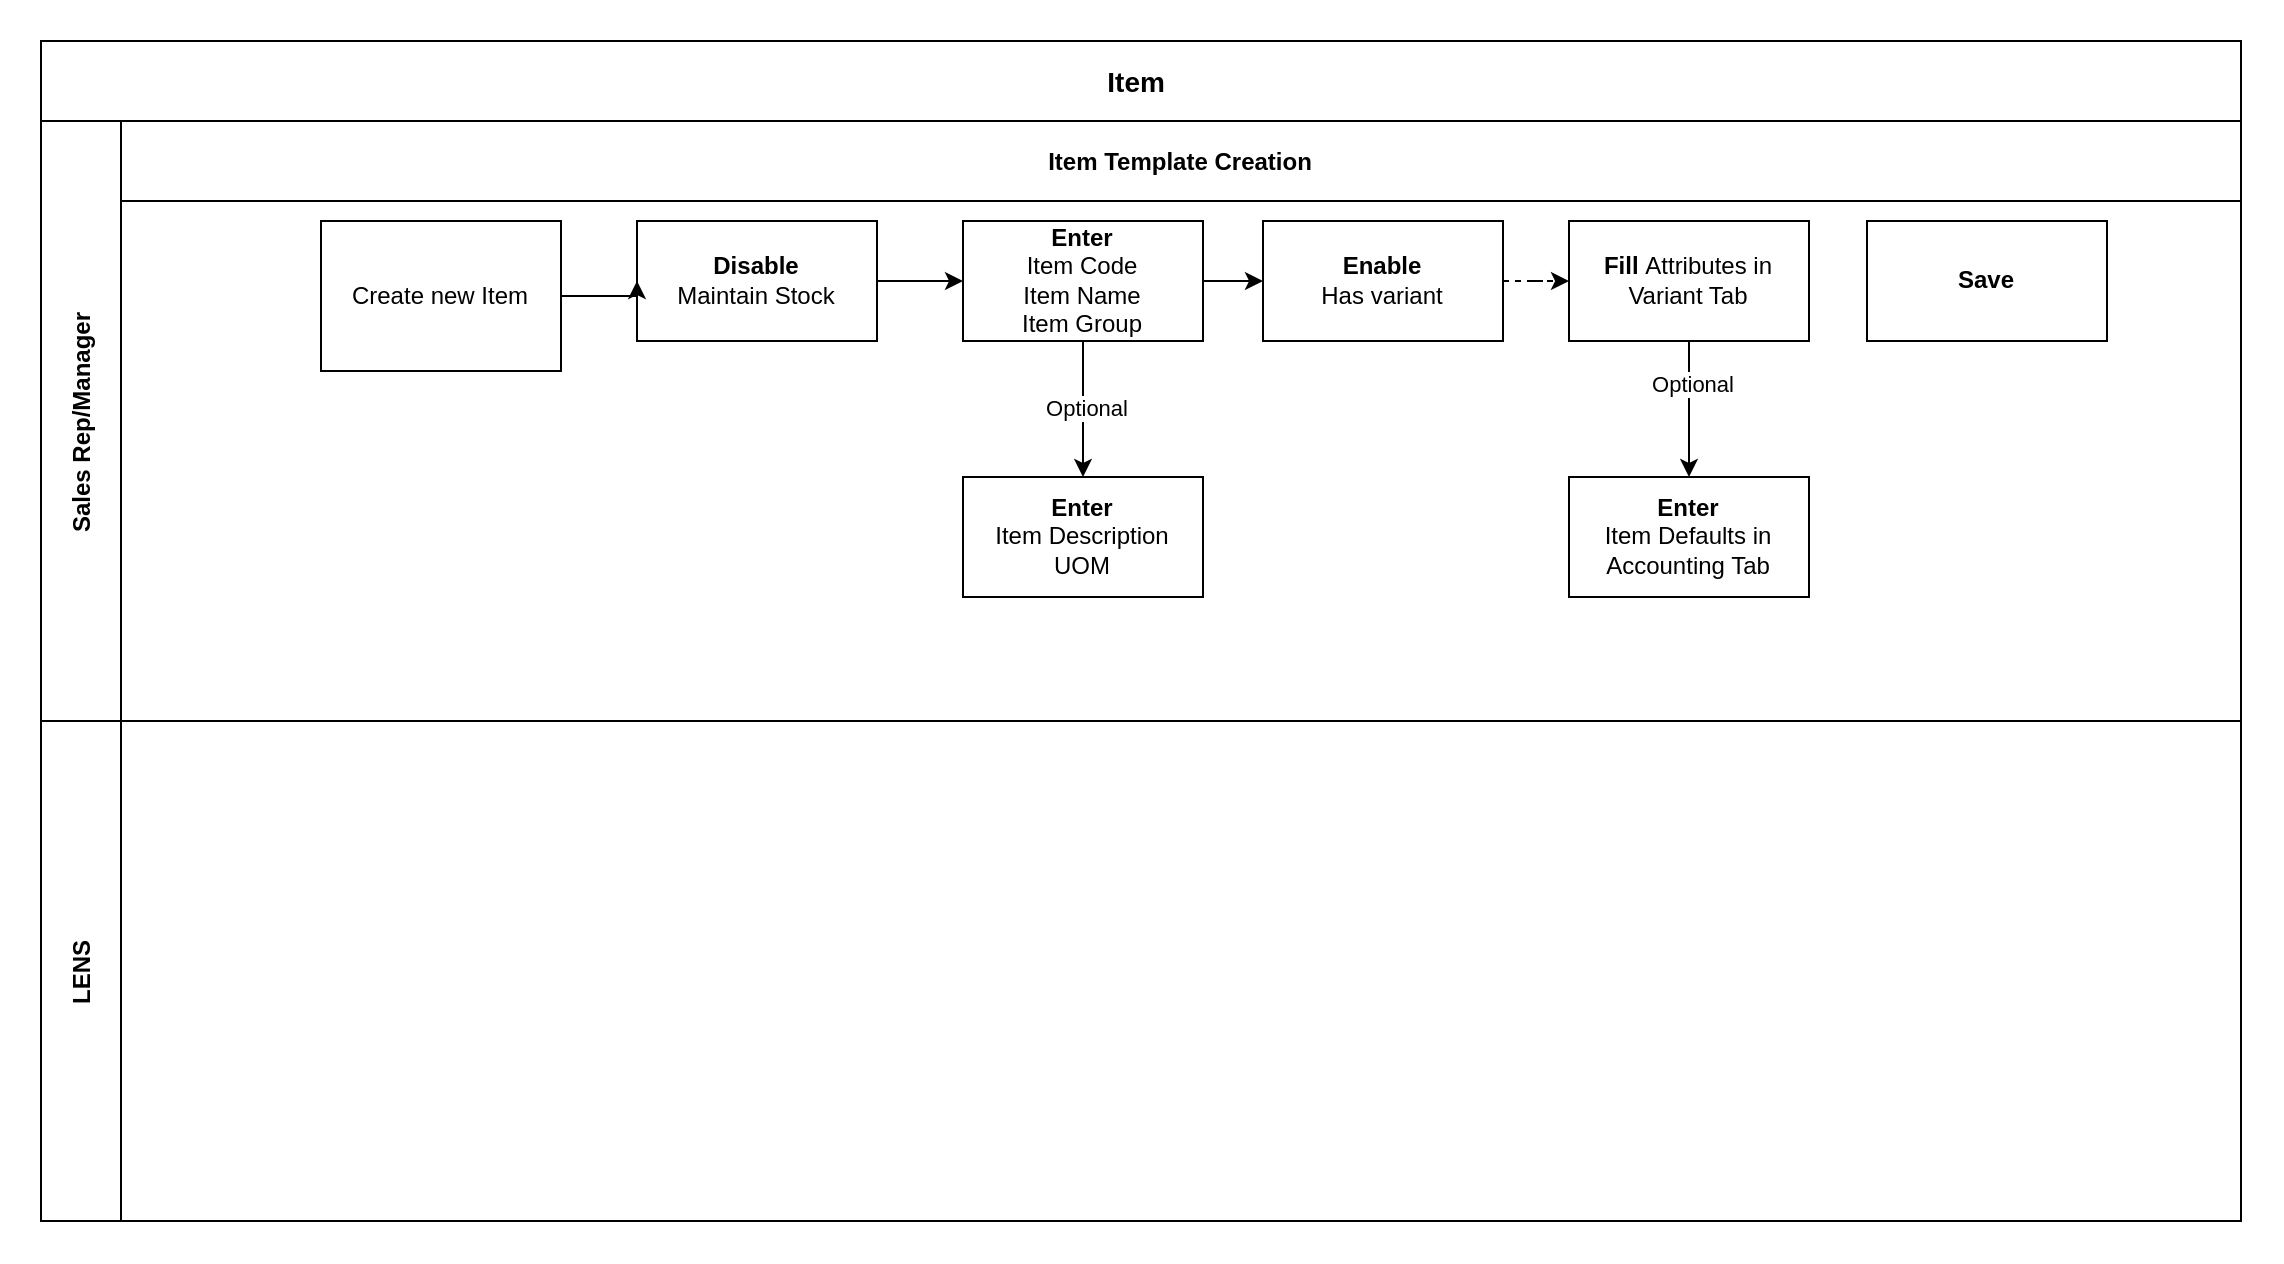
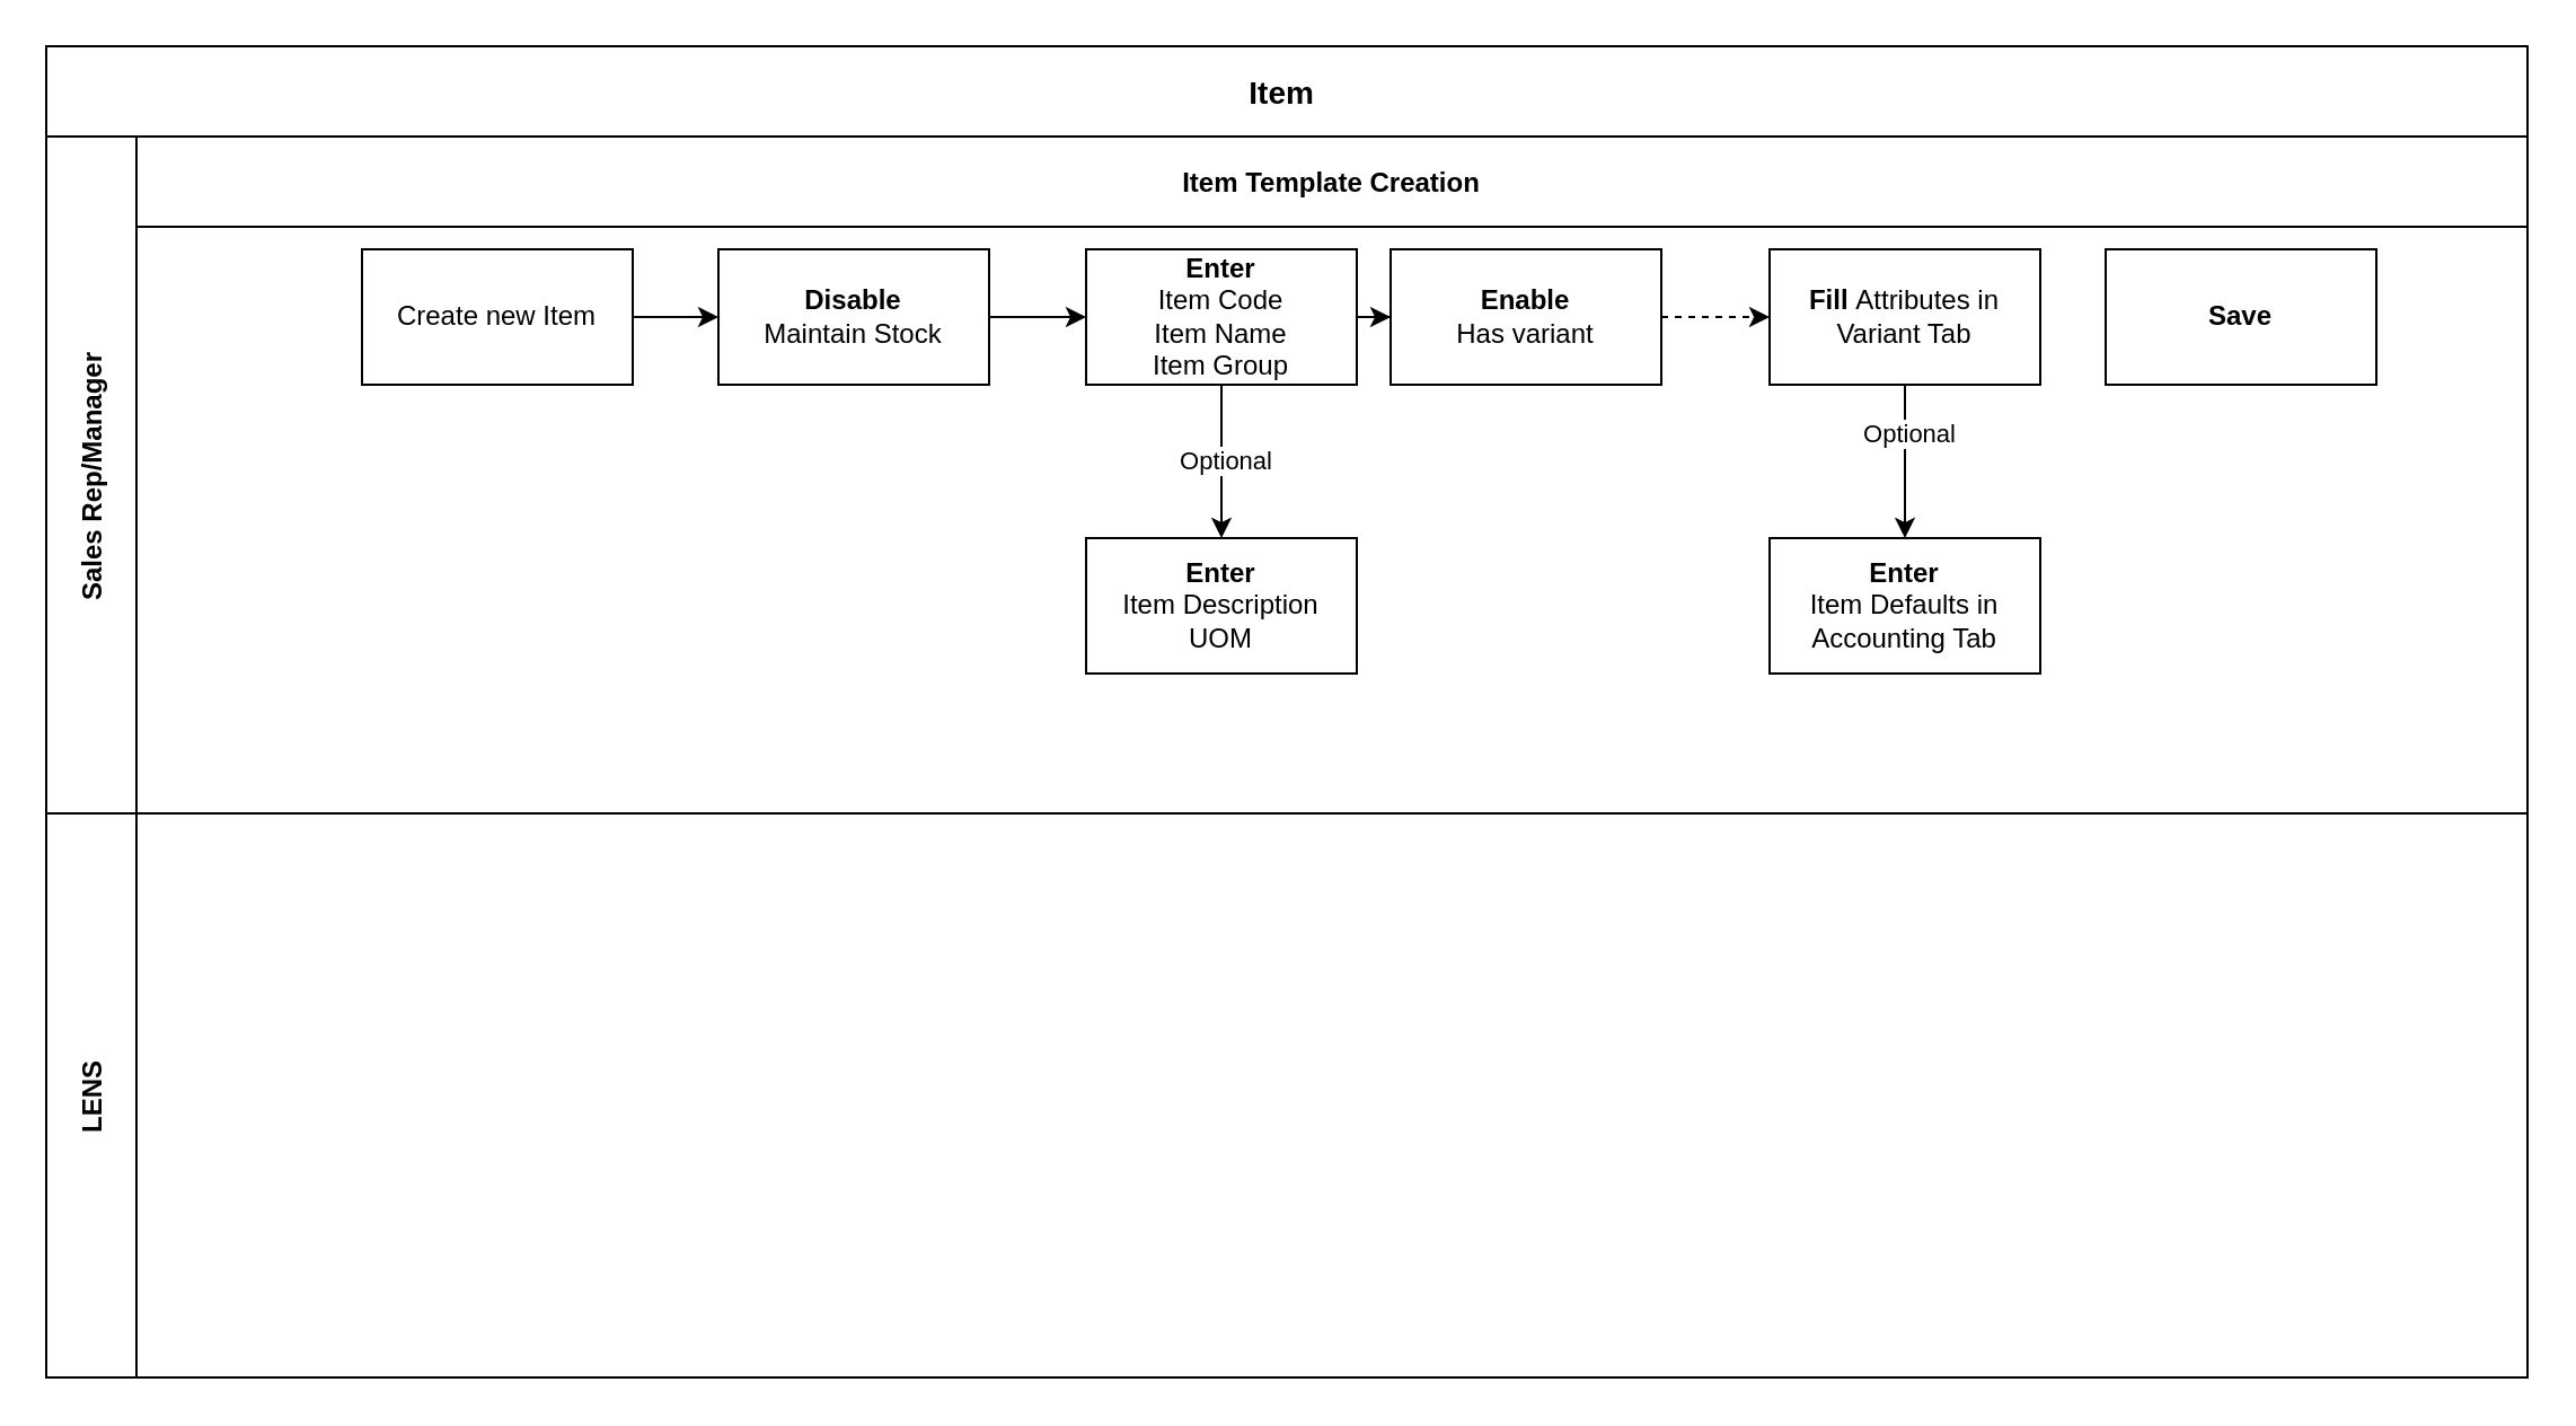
- <mxCell id="11" value="&lt;b&gt;Enable&lt;br&gt;&lt;/b&gt;Has variant" style="points=[[0.25,0,0],[0.5,0,0],[0.75,0,0],[1,0.25,0],[1,0.5,0],[1,0.75,0],[0.75,1,0],[0.5,1,0],[0.25,1,0],[0,0.75,0],[0,0.5,0],[0,0.25,0]];shape=mxgraph.bpmn.task2;whiteSpace=wrap;rectStyle=rounded;size=10;html=1;container=1;expand=0;collapsible=0;taskMarker=abstract;" vertex="1" parent="4"><mxGeometry x="571" y="50" width="120" height="60" as="geometry" /></mxCell>
+ <mxCell id="11" value="&lt;b&gt;Enable&lt;br&gt;&lt;/b&gt;Has variant" style="points=[[0.25,0,0],[0.5,0,0],[0.75,0,0],[1,0.25,0],[1,0.5,0],[1,0.75,0],[0.75,1,0],[0.5,1,0],[0.25,1,0],[0,0.75,0],[0,0.5,0],[0,0.25,0]];shape=mxgraph.bpmn.task2;whiteSpace=wrap;rectStyle=rounded;size=10;html=1;container=1;expand=0;collapsible=0;taskMarker=abstract;" vertex="1" parent="4"><mxGeometry x="556" y="50" width="120" height="60" as="geometry" /></mxCell>
- <mxCell id="5" value="Create new Item" style="points=[[0.25,0,0],[0.5,0,0],[0.75,0,0],[1,0.25,0],[1,0.5,0],[1,0.75,0],[0.75,1,0],[0.5,1,0],[0.25,1,0],[0,0.75,0],[0,0.5,0],[0,0.25,0]];shape=mxgraph.bpmn.task2;whiteSpace=wrap;rectStyle=rounded;size=10;html=1;container=1;expand=0;collapsible=0;taskMarker=abstract;isLoopSub=1;" vertex="1" parent="4"><mxGeometry x="100" y="50" width="120" height="75" as="geometry" /></mxCell>
+ <mxCell id="5" value="Create new Item" style="points=[[0.25,0,0],[0.5,0,0],[0.75,0,0],[1,0.25,0],[1,0.5,0],[1,0.75,0],[0.75,1,0],[0.5,1,0],[0.25,1,0],[0,0.75,0],[0,0.5,0],[0,0.25,0]];shape=mxgraph.bpmn.task2;whiteSpace=wrap;rectStyle=rounded;size=10;html=1;container=1;expand=0;collapsible=0;taskMarker=abstract;isLoopSub=1;" vertex="1" parent="4"><mxGeometry x="100" y="50" width="120" height="60" as="geometry" /></mxCell>
